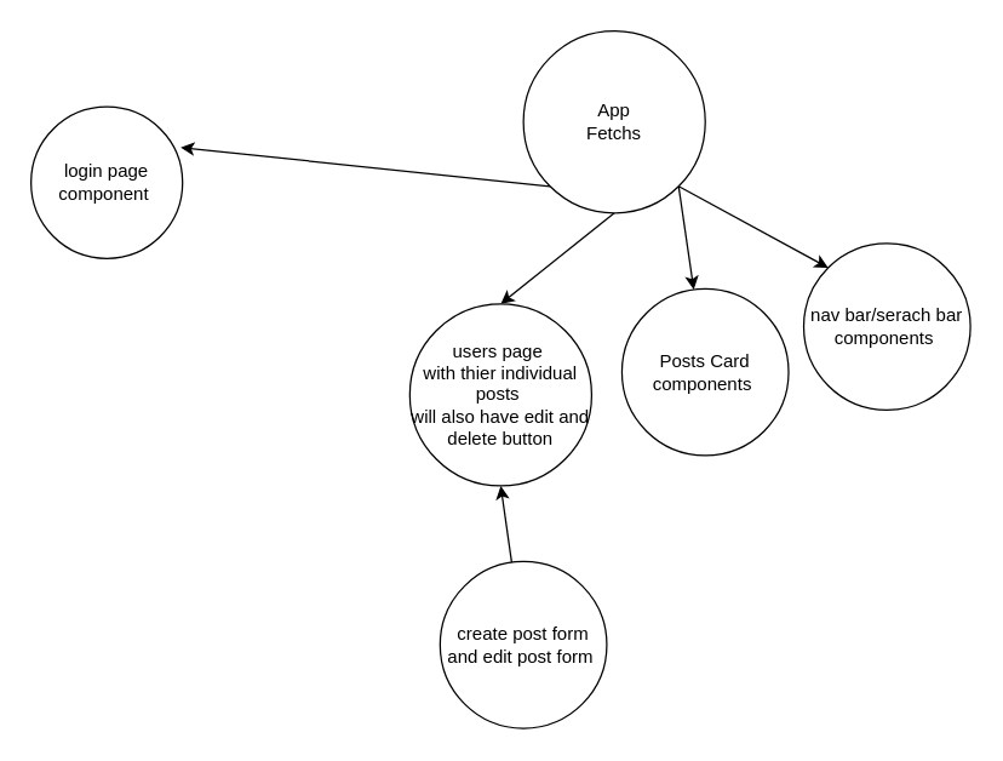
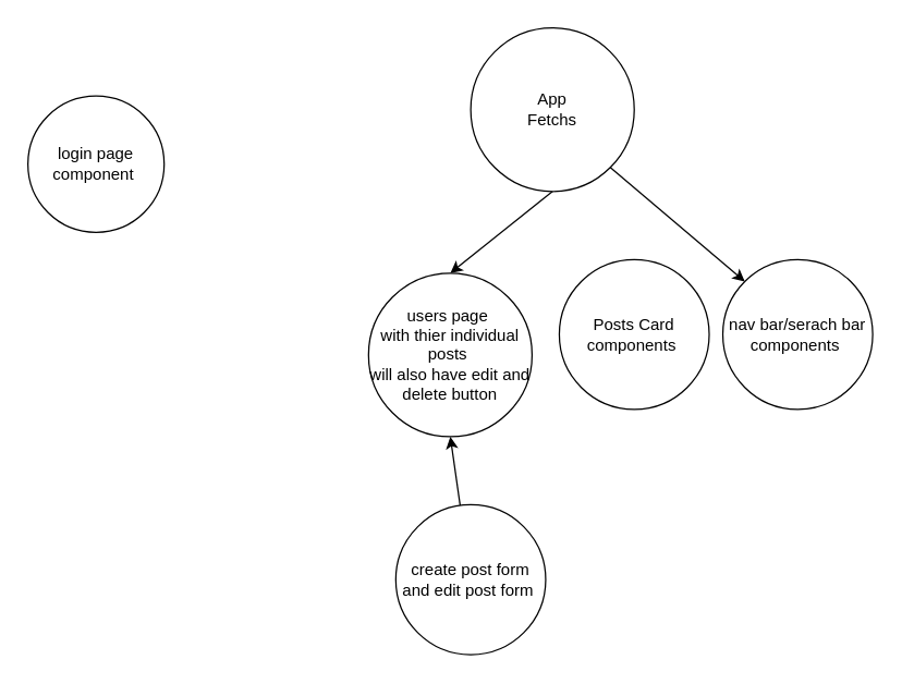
- <mxCell id="2" style="edgeStyle=none;html=1;exitX=0;exitY=1;exitDx=0;exitDy=0;entryX=0.988;entryY=0.268;entryDx=0;entryDy=0;entryPerimeter=0;" edge="1" parent="1" source="6" target="7"><mxGeometry relative="1" as="geometry" /></mxCell>
- <mxCell id="3" style="edgeStyle=none;html=1;exitX=1;exitY=1;exitDx=0;exitDy=0;" edge="1" parent="1" source="6" target="8"><mxGeometry relative="1" as="geometry" /></mxCell>
- <mxCell id="10" value="nav bar/serach bar components&amp;nbsp;" style="ellipse;whiteSpace=wrap;html=1;aspect=fixed;" vertex="1" parent="1"><mxGeometry x="530" y="160" width="110" height="110" as="geometry" /></mxCell>
+ <mxCell id="10" value="nav bar/serach bar components&amp;nbsp;" style="ellipse;whiteSpace=wrap;html=1;aspect=fixed;" vertex="1" parent="1"><mxGeometry x="530" y="190" width="110" height="110" as="geometry" /></mxCell>
